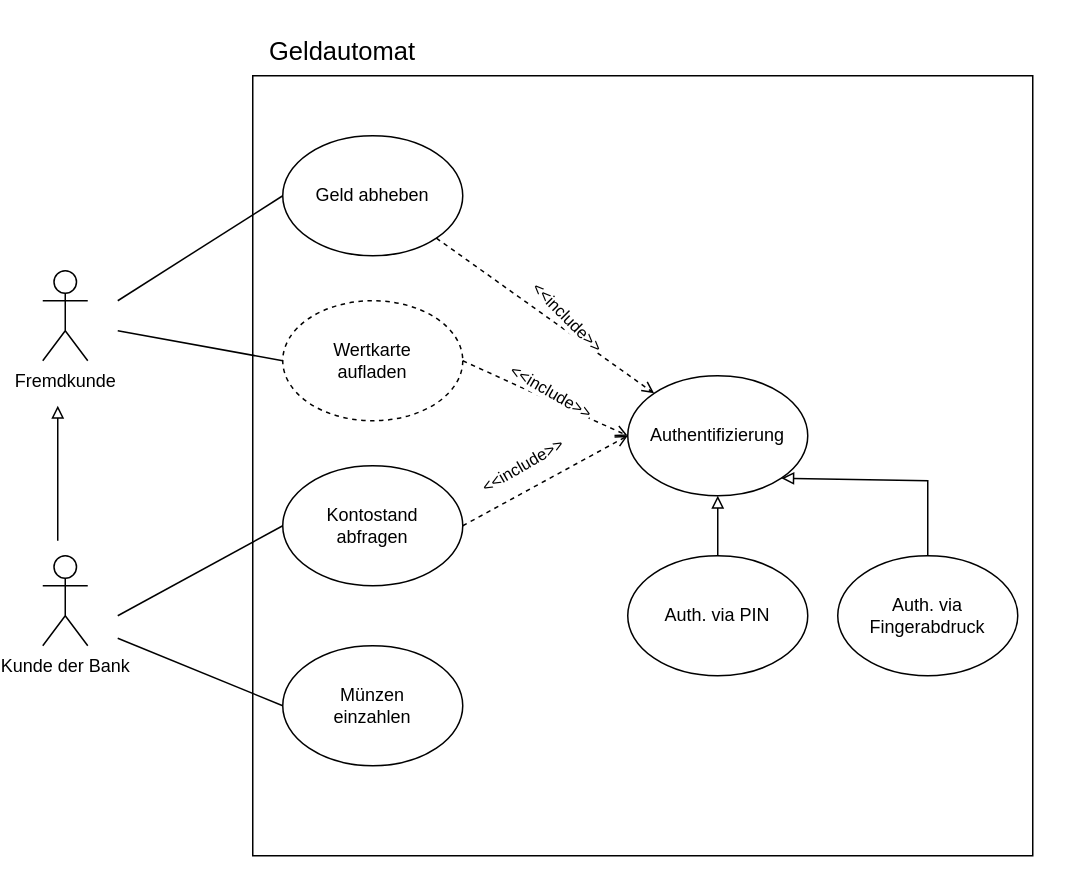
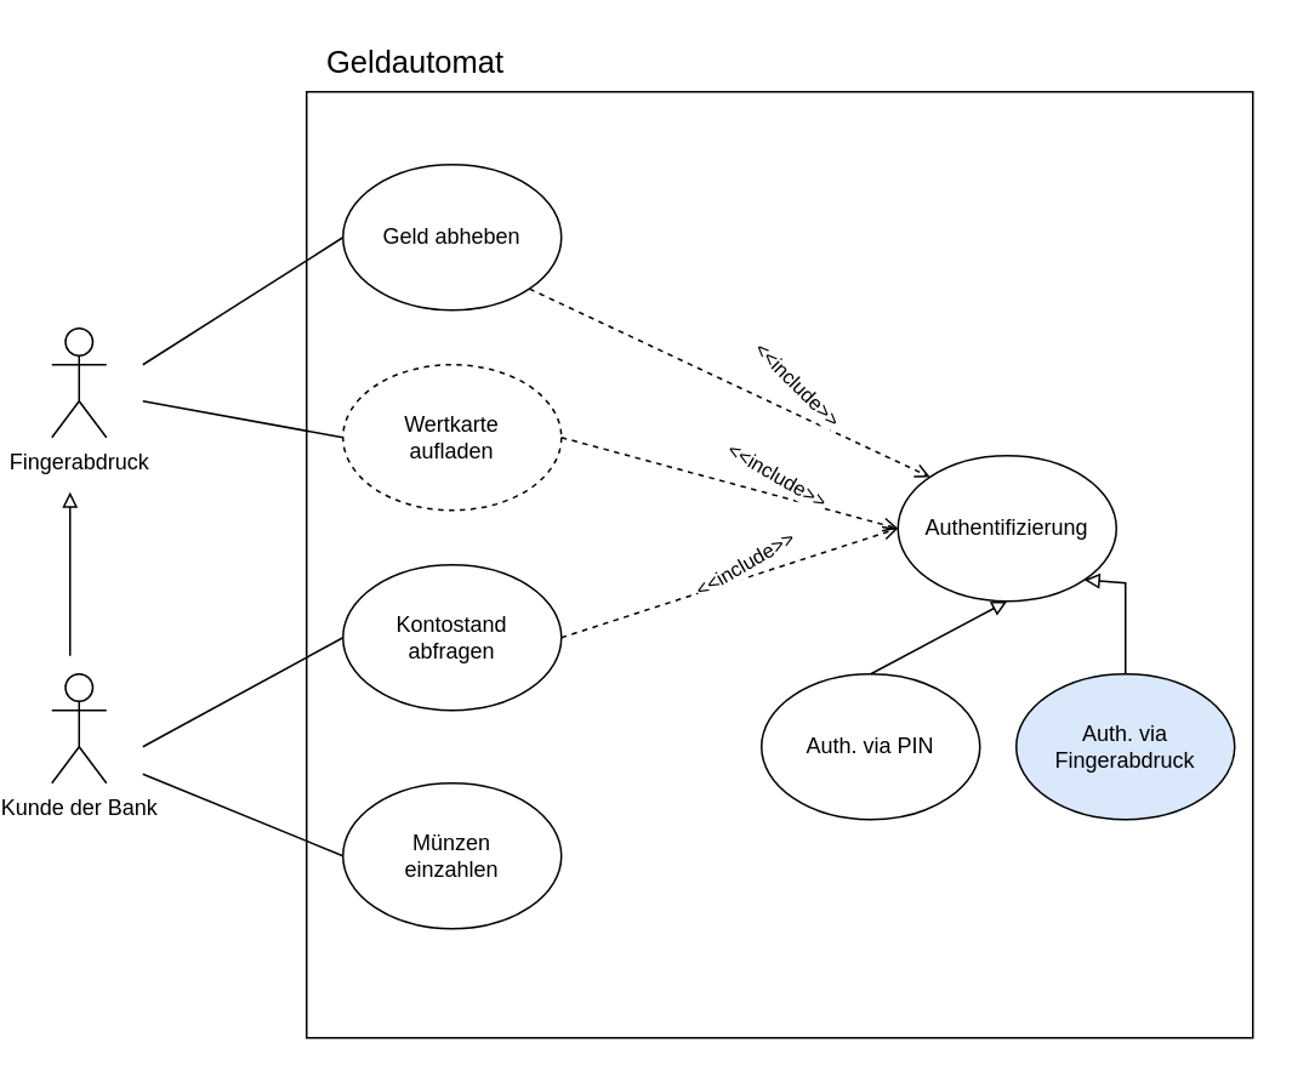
- <mxCell id="18" value="Fremdkunde" style="shape=umlActor;verticalLabelPosition=bottom;verticalAlign=top;html=1;outlineConnect=0;" vertex="1" parent="1"><mxGeometry x="20" y="180" width="30" height="60" as="geometry" /></mxCell>
+ <mxCell id="18" value="Fingerabdruck" style="shape=umlActor;verticalLabelPosition=bottom;verticalAlign=top;html=1;outlineConnect=0;" vertex="1" parent="1"><mxGeometry x="20" y="180" width="30" height="60" as="geometry" /></mxCell>
- <mxCell id="11" value="Authentifizierung" style="ellipse;whiteSpace=wrap;html=1;" vertex="1" parent="1"><mxGeometry x="410" y="250" width="120" height="80" as="geometry" /></mxCell>
+ <mxCell id="11" value="Authentifizierung" style="ellipse;whiteSpace=wrap;html=1;" vertex="1" parent="1"><mxGeometry x="485" y="250" width="120" height="80" as="geometry" /></mxCell>
- <mxCell id="15" value="&lt;div&gt;Auth. via&lt;/div&gt;&lt;div&gt;Fingerabdruck&lt;br&gt;&lt;/div&gt;" style="ellipse;whiteSpace=wrap;html=1;" vertex="1" parent="1"><mxGeometry x="550" y="370" width="120" height="80" as="geometry" /></mxCell>
+ <mxCell id="15" value="&lt;div&gt;Auth. via&lt;/div&gt;&lt;div&gt;Fingerabdruck&lt;br&gt;&lt;/div&gt;" style="ellipse;whiteSpace=wrap;html=1;fillColor=#dae8fc;" vertex="1" parent="1"><mxGeometry x="550" y="370" width="120" height="80" as="geometry" /></mxCell>
